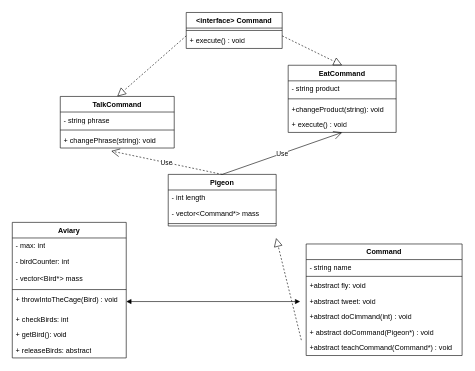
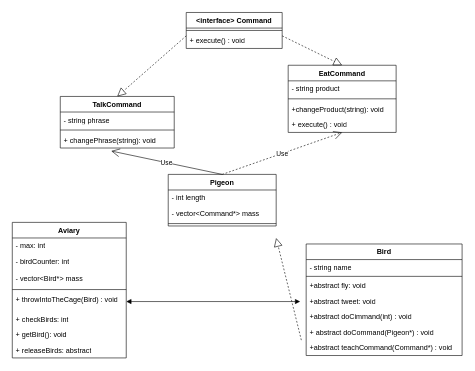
- <mxCell id="38" value="Use" style="endArrow=open;endSize=12;dashed=0;html=1;rounded=0;exitX=0.5;exitY=0;exitDx=0;exitDy=0;entryX=0.5;entryY=1;entryDx=0;entryDy=0;" edge="1" parent="1" source="19" target="30"><mxGeometry width="160" relative="1" as="geometry"><mxPoint x="410" y="250" as="sourcePoint" /><mxPoint x="570" y="250" as="targetPoint" /></mxGeometry></mxCell>
+ <mxCell id="38" value="Use" style="endArrow=open;endSize=12;dashed=1;html=1;rounded=0;exitX=0.5;exitY=0;exitDx=0;exitDy=0;entryX=0.5;entryY=1;entryDx=0;entryDy=0;" edge="1" parent="1" source="19" target="30"><mxGeometry width="160" relative="1" as="geometry"><mxPoint x="410" y="250" as="sourcePoint" /><mxPoint x="570" y="250" as="targetPoint" /></mxGeometry></mxCell>
- <mxCell id="37" value="Use" style="endArrow=open;endSize=12;dashed=1;html=1;rounded=0;exitX=0.5;exitY=0;exitDx=0;exitDy=0;entryX=0.447;entryY=1.192;entryDx=0;entryDy=0;entryPerimeter=0;" edge="1" parent="1" source="19" target="29"><mxGeometry width="160" relative="1" as="geometry"><mxPoint x="310" y="260" as="sourcePoint" /><mxPoint x="470" y="260" as="targetPoint" /></mxGeometry></mxCell>
+ <mxCell id="37" value="Use" style="endArrow=open;endSize=12;dashed=0;html=1;rounded=0;exitX=0.5;exitY=0;exitDx=0;exitDy=0;entryX=0.447;entryY=1.192;entryDx=0;entryDy=0;entryPerimeter=0;" edge="1" parent="1" source="19" target="29"><mxGeometry width="160" relative="1" as="geometry"><mxPoint x="310" y="260" as="sourcePoint" /><mxPoint x="470" y="260" as="targetPoint" /></mxGeometry></mxCell>
- <mxCell id="2" value="Command" style="swimlane;fontStyle=1;align=center;verticalAlign=top;childLayout=stackLayout;horizontal=1;startSize=26;horizontalStack=0;resizeParent=1;resizeParentMax=0;resizeLast=0;collapsible=1;marginBottom=0;whiteSpace=wrap;html=1;" parent="1" vertex="1"><mxGeometry x="510" y="406" width="260" height="186" as="geometry" /></mxCell>
+ <mxCell id="2" value="Bird" style="swimlane;fontStyle=1;align=center;verticalAlign=top;childLayout=stackLayout;horizontal=1;startSize=26;horizontalStack=0;resizeParent=1;resizeParentMax=0;resizeLast=0;collapsible=1;marginBottom=0;whiteSpace=wrap;html=1;" parent="1" vertex="1"><mxGeometry x="510" y="406" width="260" height="186" as="geometry" /></mxCell>
